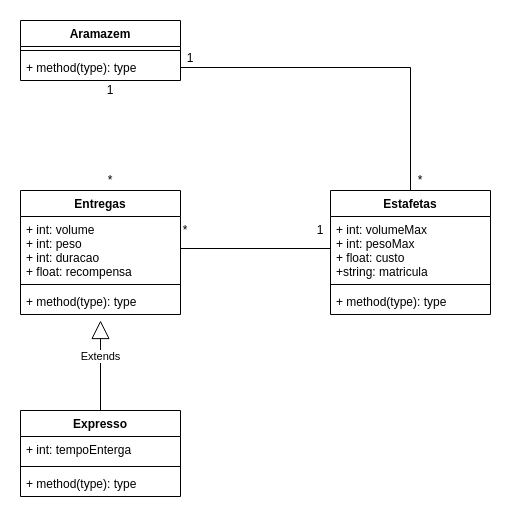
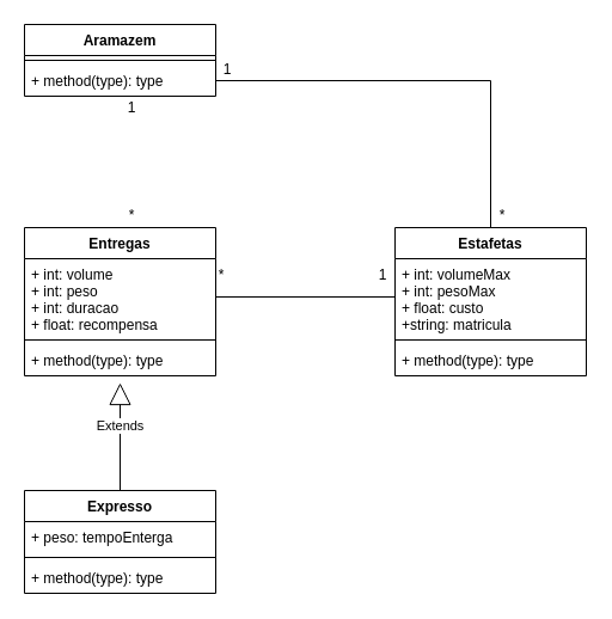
- <mxCell id="7" value="+ int: tempoEnterga" style="text;strokeColor=none;fillColor=none;align=left;verticalAlign=top;spacingLeft=4;spacingRight=4;overflow=hidden;rotatable=0;points=[[0,0.5],[1,0.5]];portConstraint=eastwest;" parent="6" vertex="1"><mxGeometry y="26" width="160" height="26" as="geometry" /></mxCell>
+ <mxCell id="7" value="+ peso: tempoEnterga" style="text;strokeColor=none;fillColor=none;align=left;verticalAlign=top;spacingLeft=4;spacingRight=4;overflow=hidden;rotatable=0;points=[[0,0.5],[1,0.5]];portConstraint=eastwest;" parent="6" vertex="1"><mxGeometry y="26" width="160" height="26" as="geometry" /></mxCell>
